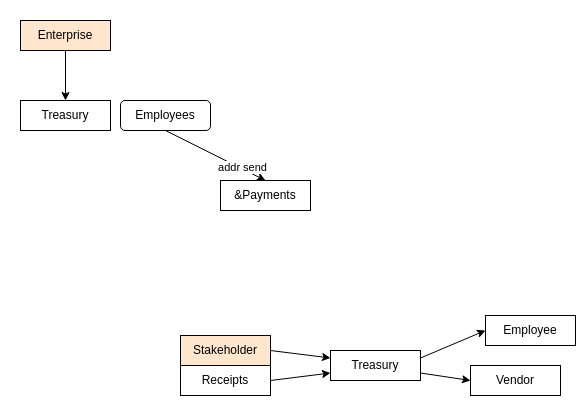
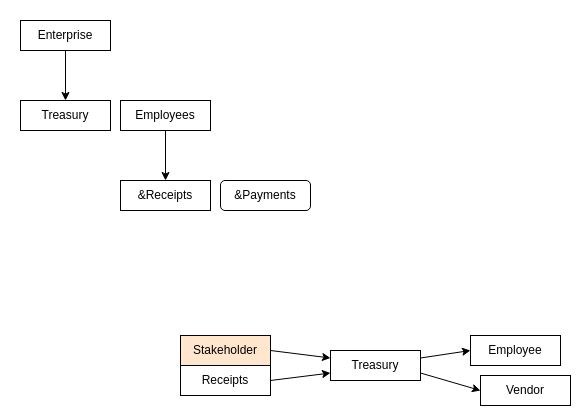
- <mxCell id="3" value="Enterprise" style="rounded=0;whiteSpace=wrap;html=1;fillColor=#ffe6cc;" vertex="1" parent="1"><mxGeometry x="20" y="20" width="90" height="30" as="geometry" /></mxCell>
+ <mxCell id="3" value="Enterprise" style="rounded=0;whiteSpace=wrap;html=1;" vertex="1" parent="1"><mxGeometry x="20" y="20" width="90" height="30" as="geometry" /></mxCell>
- <mxCell id="7" value="Employees" style="whiteSpace=wrap;html=1;rounded=1;" vertex="1" parent="1"><mxGeometry x="120" y="100" width="90" height="30" as="geometry" /></mxCell>
+ <mxCell id="7" value="Employees" style="rounded=0;whiteSpace=wrap;html=1;" vertex="1" parent="1"><mxGeometry x="120" y="100" width="90" height="30" as="geometry" /></mxCell>
+ <mxCell id="4" style="edgeStyle=none;html=1;exitX=0.5;exitY=1;exitDx=0;exitDy=0;" edge="1" parent="1" source="7" target="9"><mxGeometry relative="1" as="geometry" /></mxCell>
- <mxCell id="5" style="edgeStyle=none;html=1;exitX=0.5;exitY=1;exitDx=0;exitDy=0;entryX=0.5;entryY=0;entryDx=0;entryDy=0;" edge="1" parent="1" source="7" target="10"><mxGeometry relative="1" as="geometry" /></mxCell>
- <mxCell id="6" value="addr send" style="edgeLabel;html=1;align=center;verticalAlign=middle;resizable=0;points=[];" vertex="1" connectable="0" parent="5"><mxGeometry x="0.52" y="2" relative="1" as="geometry"><mxPoint as="offset" /></mxGeometry></mxCell>
+ <mxCell id="9" value="&amp;amp;Receipts" style="rounded=0;whiteSpace=wrap;html=1;" vertex="1" parent="1"><mxGeometry x="120" y="180" width="90" height="30" as="geometry" /></mxCell>
- <mxCell id="10" value="&amp;amp;Payments" style="rounded=0;whiteSpace=wrap;html=1;" vertex="1" parent="1"><mxGeometry x="220" y="180" width="90" height="30" as="geometry" /></mxCell>
+ <mxCell id="10" value="&amp;amp;Payments" style="whiteSpace=wrap;html=1;rounded=1;" vertex="1" parent="1"><mxGeometry x="220" y="180" width="90" height="30" as="geometry" /></mxCell>
- <mxCell id="12" value="Employee" style="rounded=0;whiteSpace=wrap;html=1;" vertex="1" parent="1"><mxGeometry x="485" y="315" width="90" height="30" as="geometry" /></mxCell>
+ <mxCell id="12" value="Employee" style="rounded=0;whiteSpace=wrap;html=1;" vertex="1" parent="1"><mxGeometry x="470" y="335" width="90" height="30" as="geometry" /></mxCell>
- <mxCell id="11" value="Vendor" style="rounded=0;whiteSpace=wrap;html=1;" vertex="1" parent="1"><mxGeometry x="470" y="365" width="90" height="30" as="geometry" /></mxCell>
+ <mxCell id="11" value="Vendor" style="rounded=0;whiteSpace=wrap;html=1;" vertex="1" parent="1"><mxGeometry x="480" y="375" width="90" height="30" as="geometry" /></mxCell>
